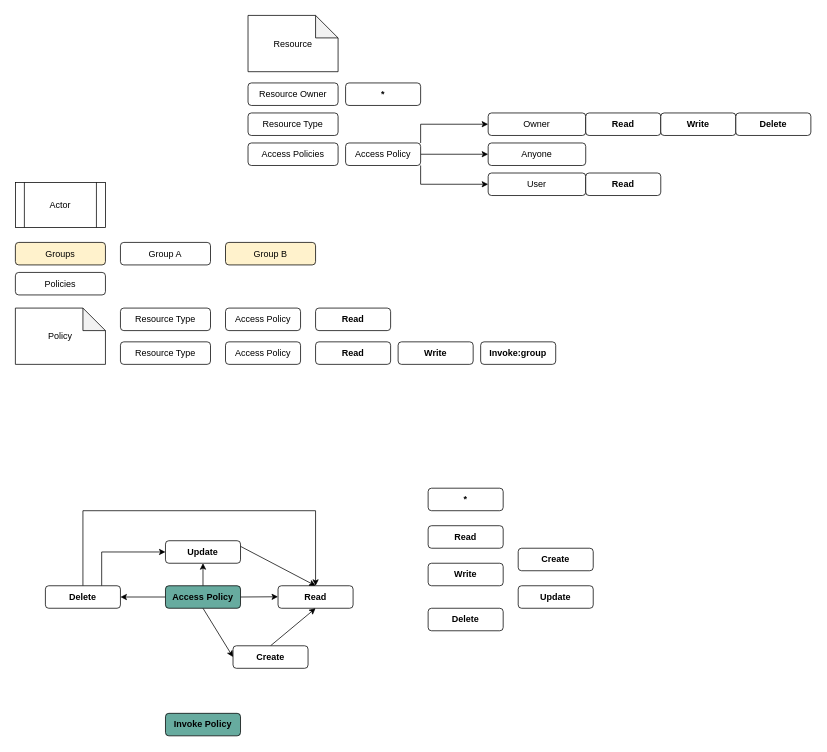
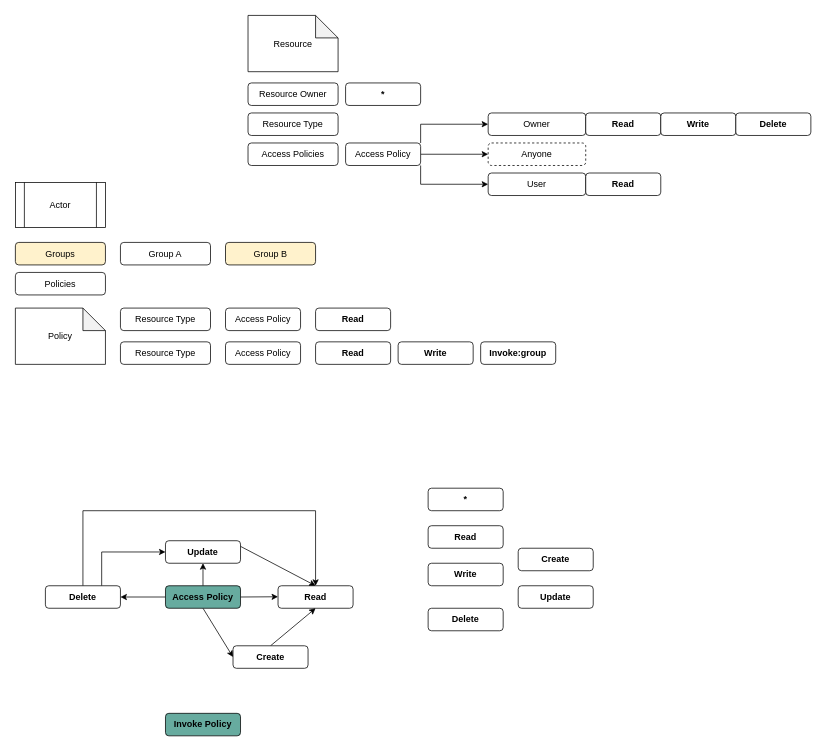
- <mxCell id="27" value="Anyone" style="rounded=1;whiteSpace=wrap;html=1;" vertex="1" parent="1"><mxGeometry x="650" y="190" width="130" height="30" as="geometry" /></mxCell>
+ <mxCell id="27" value="Anyone" style="rounded=1;whiteSpace=wrap;html=1;dashed=1;" vertex="1" parent="1"><mxGeometry x="650" y="190" width="130" height="30" as="geometry" /></mxCell>
